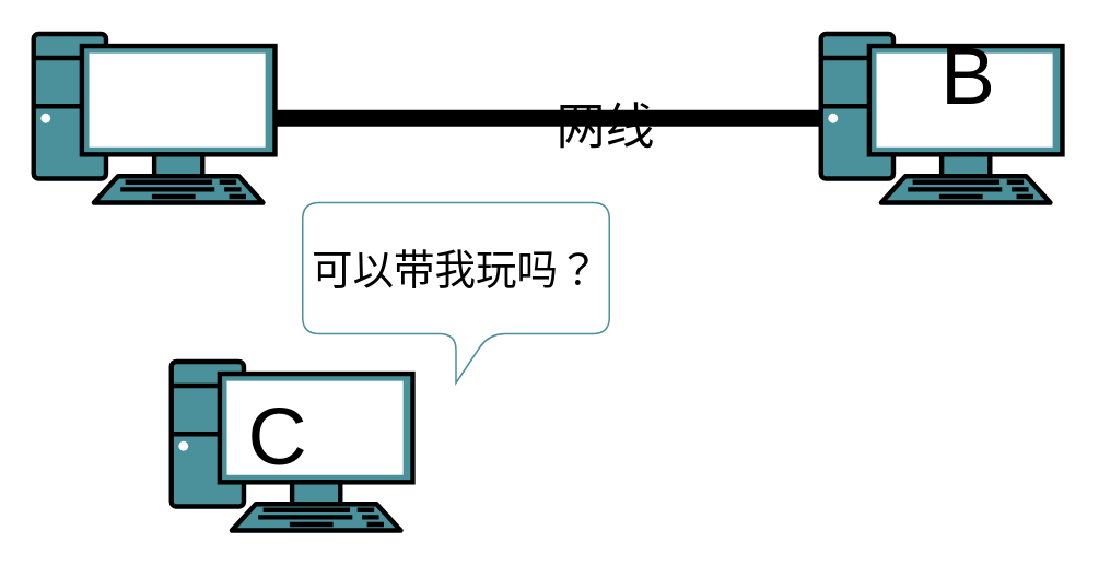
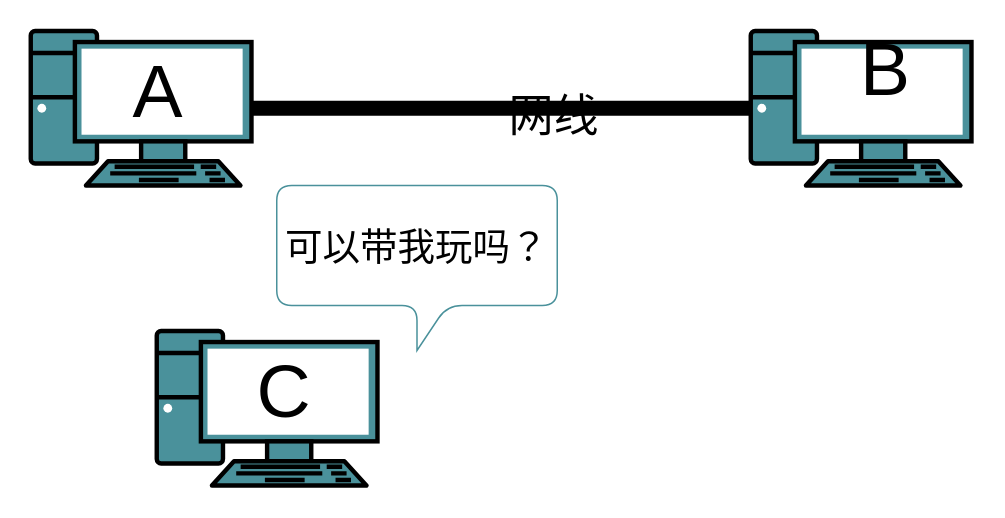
+ <mxCell id="5" value="&lt;font style=&quot;font-size: 50px&quot;&gt;A&lt;/font&gt;" style="text;html=1;strokeColor=none;fillColor=none;align=center;verticalAlign=middle;whiteSpace=wrap;rounded=0;" parent="1" vertex="1"><mxGeometry x="85" y="50" width="40" height="20" as="geometry" /></mxCell>
- <mxCell id="9" value="&lt;span style=&quot;font-size: 50px&quot;&gt;C&lt;br&gt;&lt;/span&gt;" style="text;html=1;strokeColor=none;fillColor=none;align=center;verticalAlign=middle;whiteSpace=wrap;rounded=0;" parent="1" vertex="1"><mxGeometry x="149" y="255" width="40" height="20" as="geometry" /></mxCell>
+ <mxCell id="9" value="&lt;span style=&quot;font-size: 50px&quot;&gt;C&lt;br&gt;&lt;/span&gt;" style="text;html=1;strokeColor=none;fillColor=none;align=center;verticalAlign=middle;whiteSpace=wrap;rounded=0;" parent="1" vertex="1"><mxGeometry x="169" y="250" width="40" height="20" as="geometry" /></mxCell>
